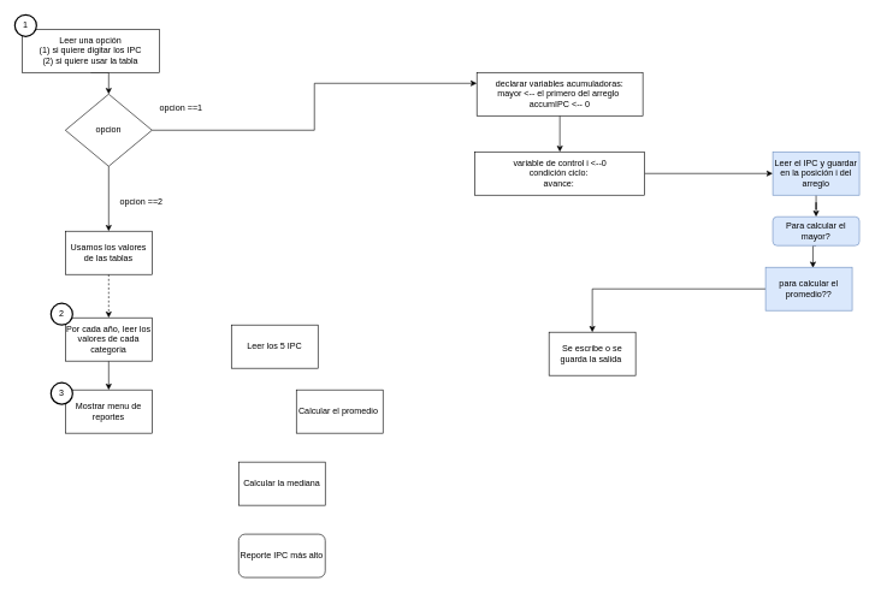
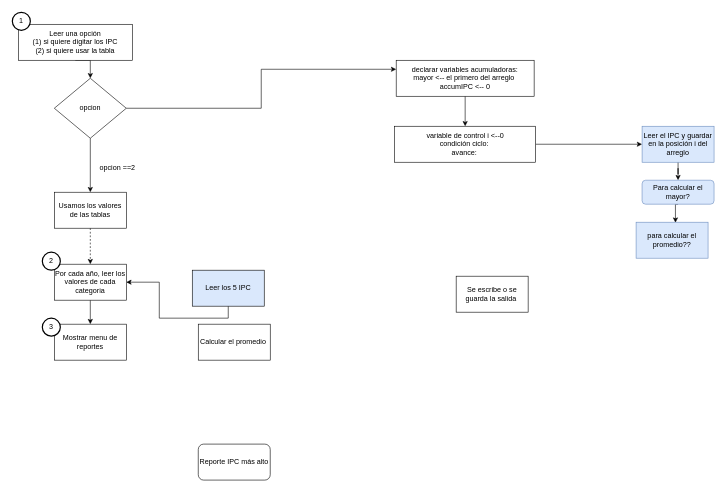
- <mxCell id="11" value="opcion ==1" style="text;html=1;align=center;verticalAlign=middle;resizable=0;points=[];autosize=1;" parent="1" vertex="1"><mxGeometry x="215" y="140" width="70" height="20" as="geometry" /></mxCell>
- <mxCell id="30" style="edgeStyle=orthogonalEdgeStyle;rounded=0;orthogonalLoop=1;jettySize=auto;html=1;" edge="1" parent="1" source="31" target="32"><mxGeometry relative="1" as="geometry" /></mxCell>
- <mxCell id="8" value="Leer los 5 IPC" style="rounded=0;whiteSpace=wrap;html=1;" parent="1" vertex="1"><mxGeometry x="320" y="450" width="120" height="60" as="geometry" /></mxCell>
+ <mxCell id="8" value="Leer los 5 IPC" style="rounded=0;whiteSpace=wrap;html=1;fillColor=#dae8fc;" parent="1" vertex="1"><mxGeometry x="320" y="450" width="120" height="60" as="geometry" /></mxCell>
+ <mxCell id="7" style="edgeStyle=orthogonalEdgeStyle;rounded=0;orthogonalLoop=1;jettySize=auto;html=1;exitX=0.5;exitY=1;exitDx=0;exitDy=0;entryX=1;entryY=0.5;entryDx=0;entryDy=0;" parent="1" source="8" target="14" edge="1"><mxGeometry relative="1" as="geometry" /></mxCell>
- <mxCell id="19" value="Calcular el promedio&amp;nbsp;" style="rounded=0;whiteSpace=wrap;html=1;" vertex="1" parent="1"><mxGeometry x="410" y="540" width="120" height="60" as="geometry" /></mxCell>
+ <mxCell id="19" value="Calcular el promedio&amp;nbsp;" style="rounded=0;whiteSpace=wrap;html=1;" vertex="1" parent="1"><mxGeometry x="330" y="540" width="120" height="60" as="geometry" /></mxCell>
- <mxCell id="20" value="Calcular la mediana" style="rounded=0;whiteSpace=wrap;html=1;" vertex="1" parent="1"><mxGeometry x="330" y="640" width="120" height="60" as="geometry" /></mxCell>
